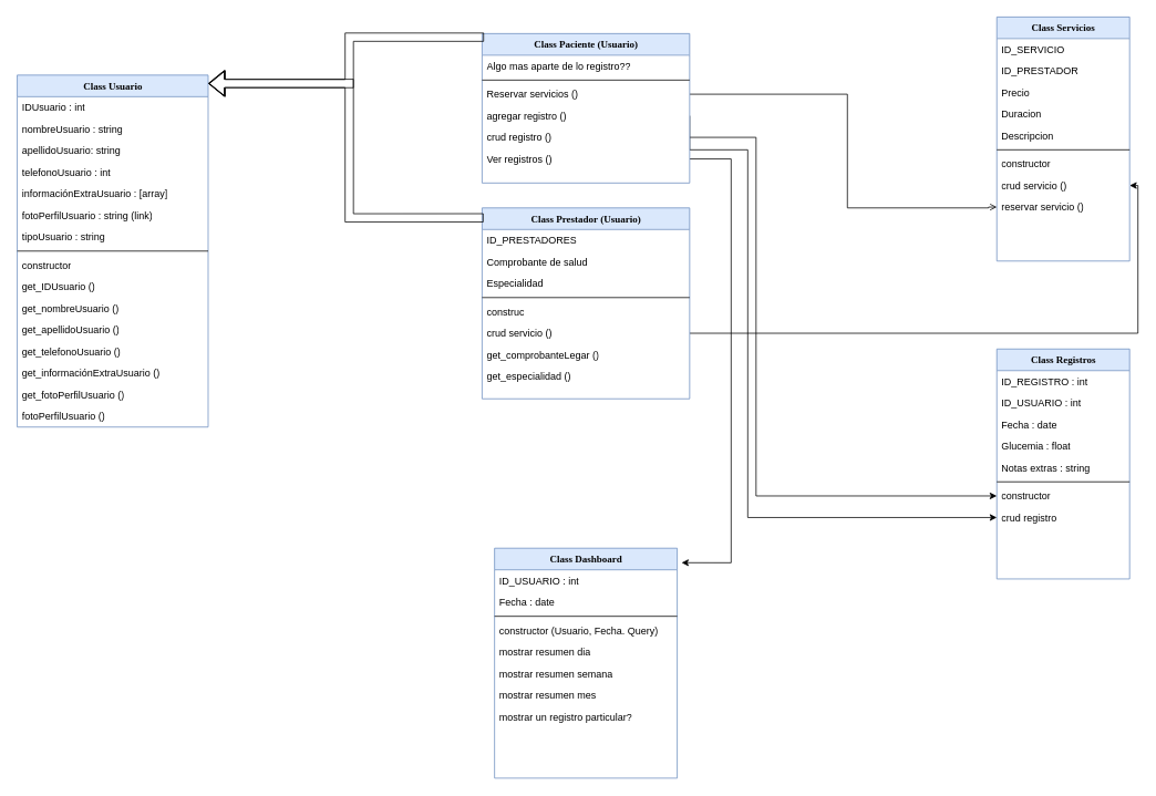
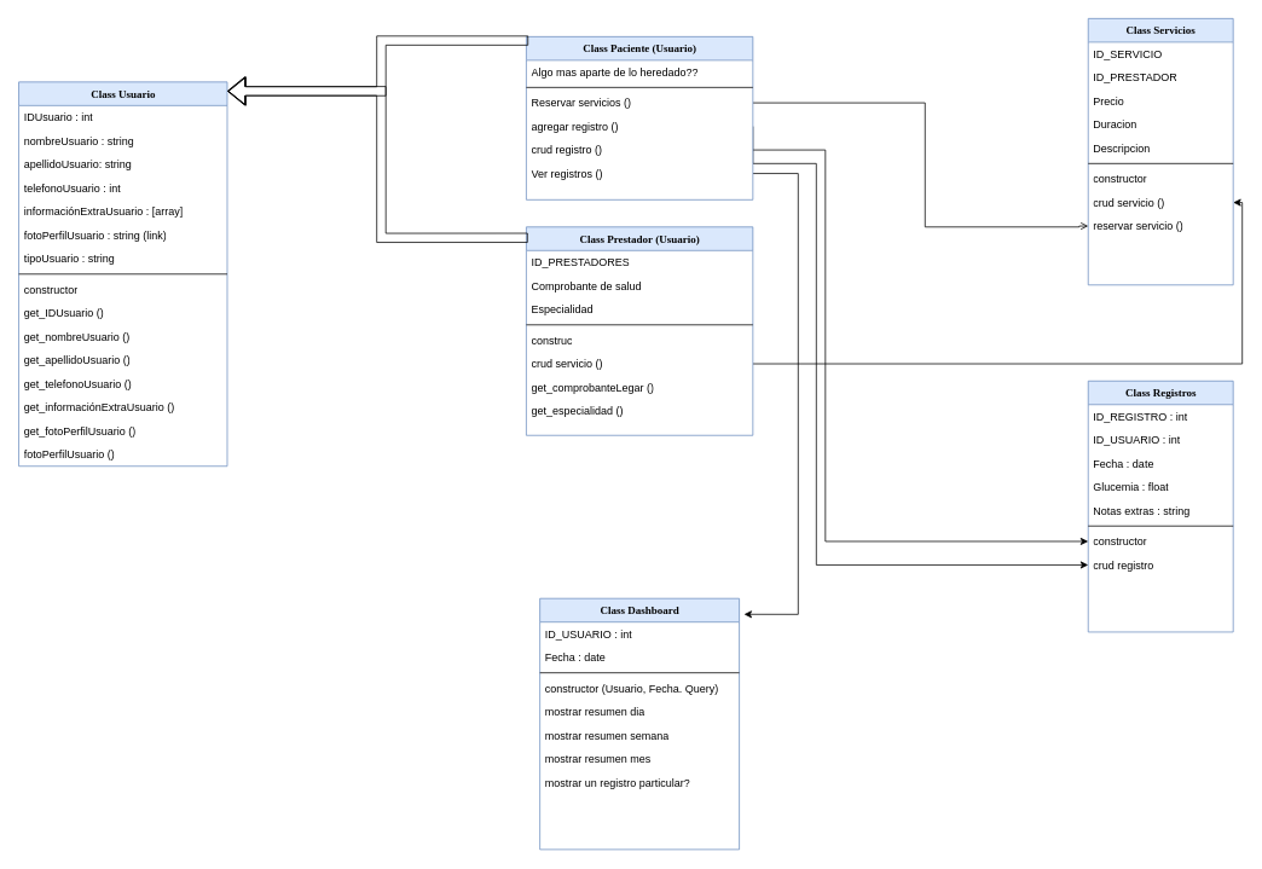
- <mxCell id="53" value="Algo mas aparte de lo registro??" style="text;html=1;strokeColor=none;fillColor=none;align=left;verticalAlign=top;spacingLeft=4;spacingRight=4;whiteSpace=wrap;overflow=hidden;rotatable=0;points=[[0,0.5],[1,0.5]];portConstraint=eastwest;" vertex="1" parent="52"><mxGeometry y="26" width="250" height="26" as="geometry" /></mxCell>
+ <mxCell id="53" value="Algo mas aparte de lo heredado??" style="text;html=1;strokeColor=none;fillColor=none;align=left;verticalAlign=top;spacingLeft=4;spacingRight=4;whiteSpace=wrap;overflow=hidden;rotatable=0;points=[[0,0.5],[1,0.5]];portConstraint=eastwest;" vertex="1" parent="52"><mxGeometry y="26" width="250" height="26" as="geometry" /></mxCell>
